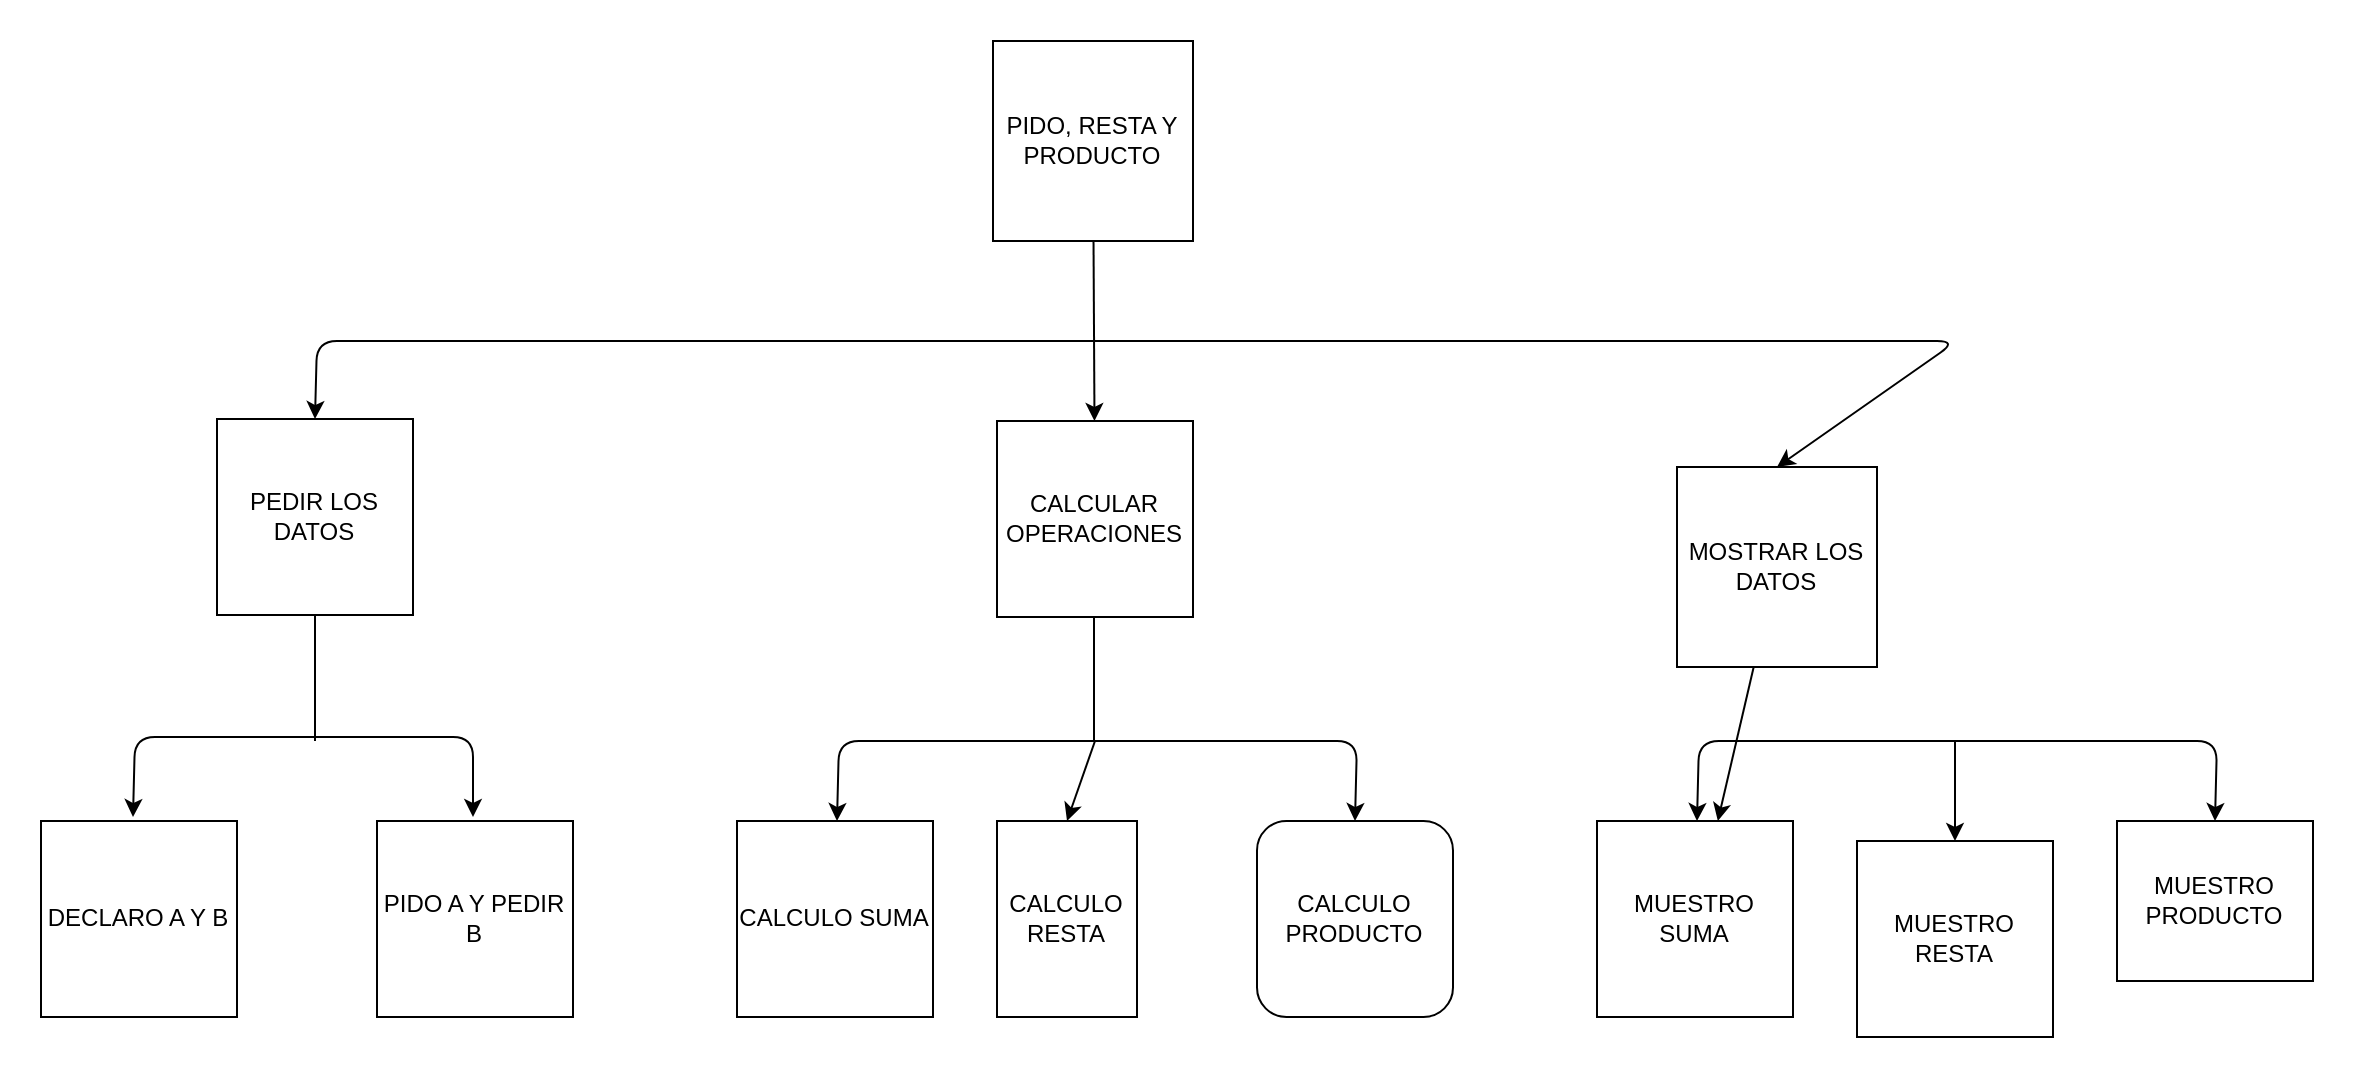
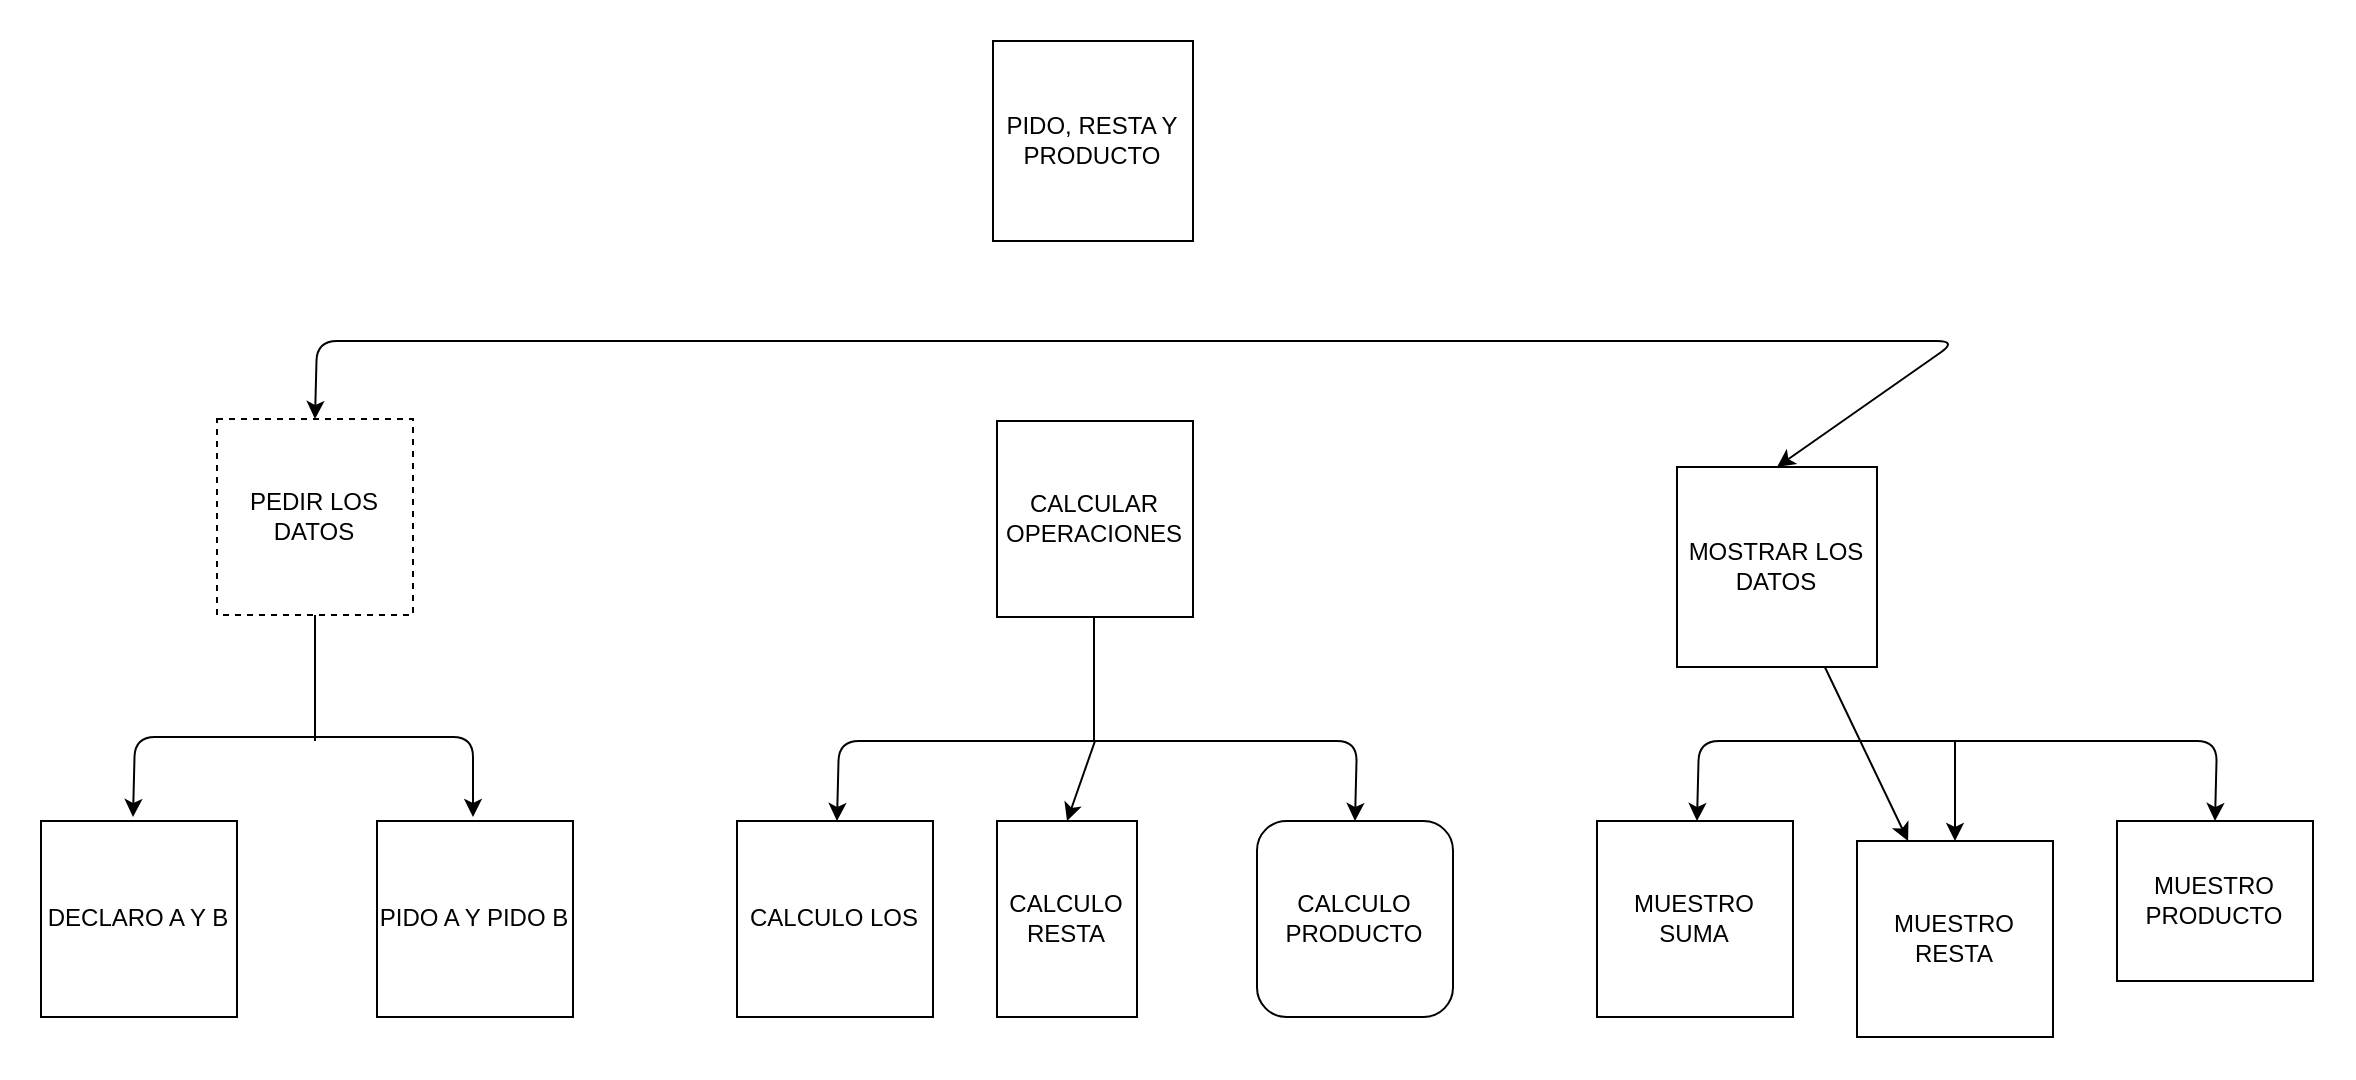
- <mxCell id="2" value="" style="edgeStyle=none;html=1;" edge="1" parent="1" source="5" target="6"><mxGeometry relative="1" as="geometry" /></mxCell>
- <mxCell id="7" value="PEDIR LOS DATOS" style="whiteSpace=wrap;html=1;aspect=fixed;" vertex="1" parent="1"><mxGeometry x="108" y="209" width="98" height="98" as="geometry" /></mxCell>
+ <mxCell id="7" value="PEDIR LOS DATOS" style="whiteSpace=wrap;html=1;aspect=fixed;dashed=1;" vertex="1" parent="1"><mxGeometry x="108" y="209" width="98" height="98" as="geometry" /></mxCell>
- <mxCell id="8" value="" style="edgeStyle=none;html=1;" edge="1" parent="1" source="9" target="22"><mxGeometry relative="1" as="geometry" /></mxCell>
+ <mxCell id="8" value="" style="edgeStyle=none;html=1;" edge="1" parent="1" source="9" target="24"><mxGeometry relative="1" as="geometry" /></mxCell>
- <mxCell id="11" value="PIDO A Y PEDIR B" style="whiteSpace=wrap;html=1;aspect=fixed;" vertex="1" parent="1"><mxGeometry x="188" y="410" width="98" height="98" as="geometry" /></mxCell>
+ <mxCell id="11" value="PIDO A Y PIDO B" style="whiteSpace=wrap;html=1;aspect=fixed;" vertex="1" parent="1"><mxGeometry x="188" y="410" width="98" height="98" as="geometry" /></mxCell>
- <mxCell id="16" value="CALCULO SUMA" style="whiteSpace=wrap;html=1;aspect=fixed;" vertex="1" parent="1"><mxGeometry x="368" y="410" width="98" height="98" as="geometry" /></mxCell>
+ <mxCell id="16" value="CALCULO LOS" style="whiteSpace=wrap;html=1;aspect=fixed;" vertex="1" parent="1"><mxGeometry x="368" y="410" width="98" height="98" as="geometry" /></mxCell>
